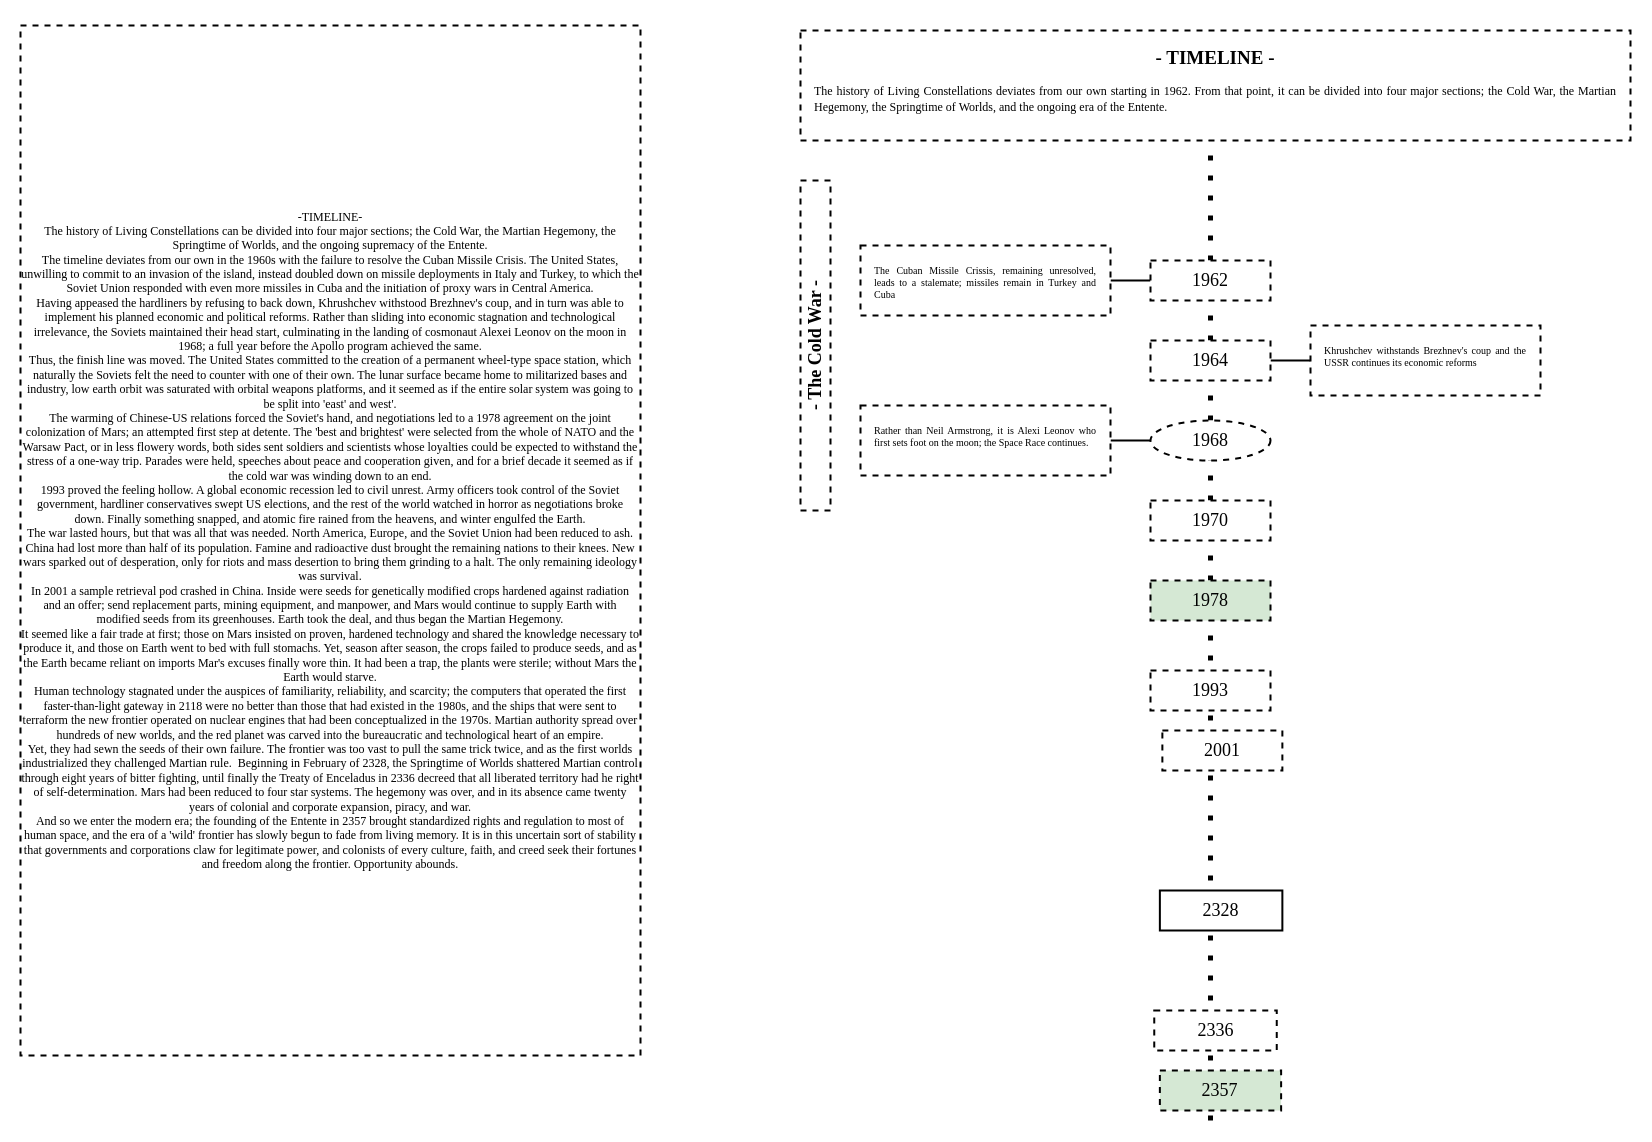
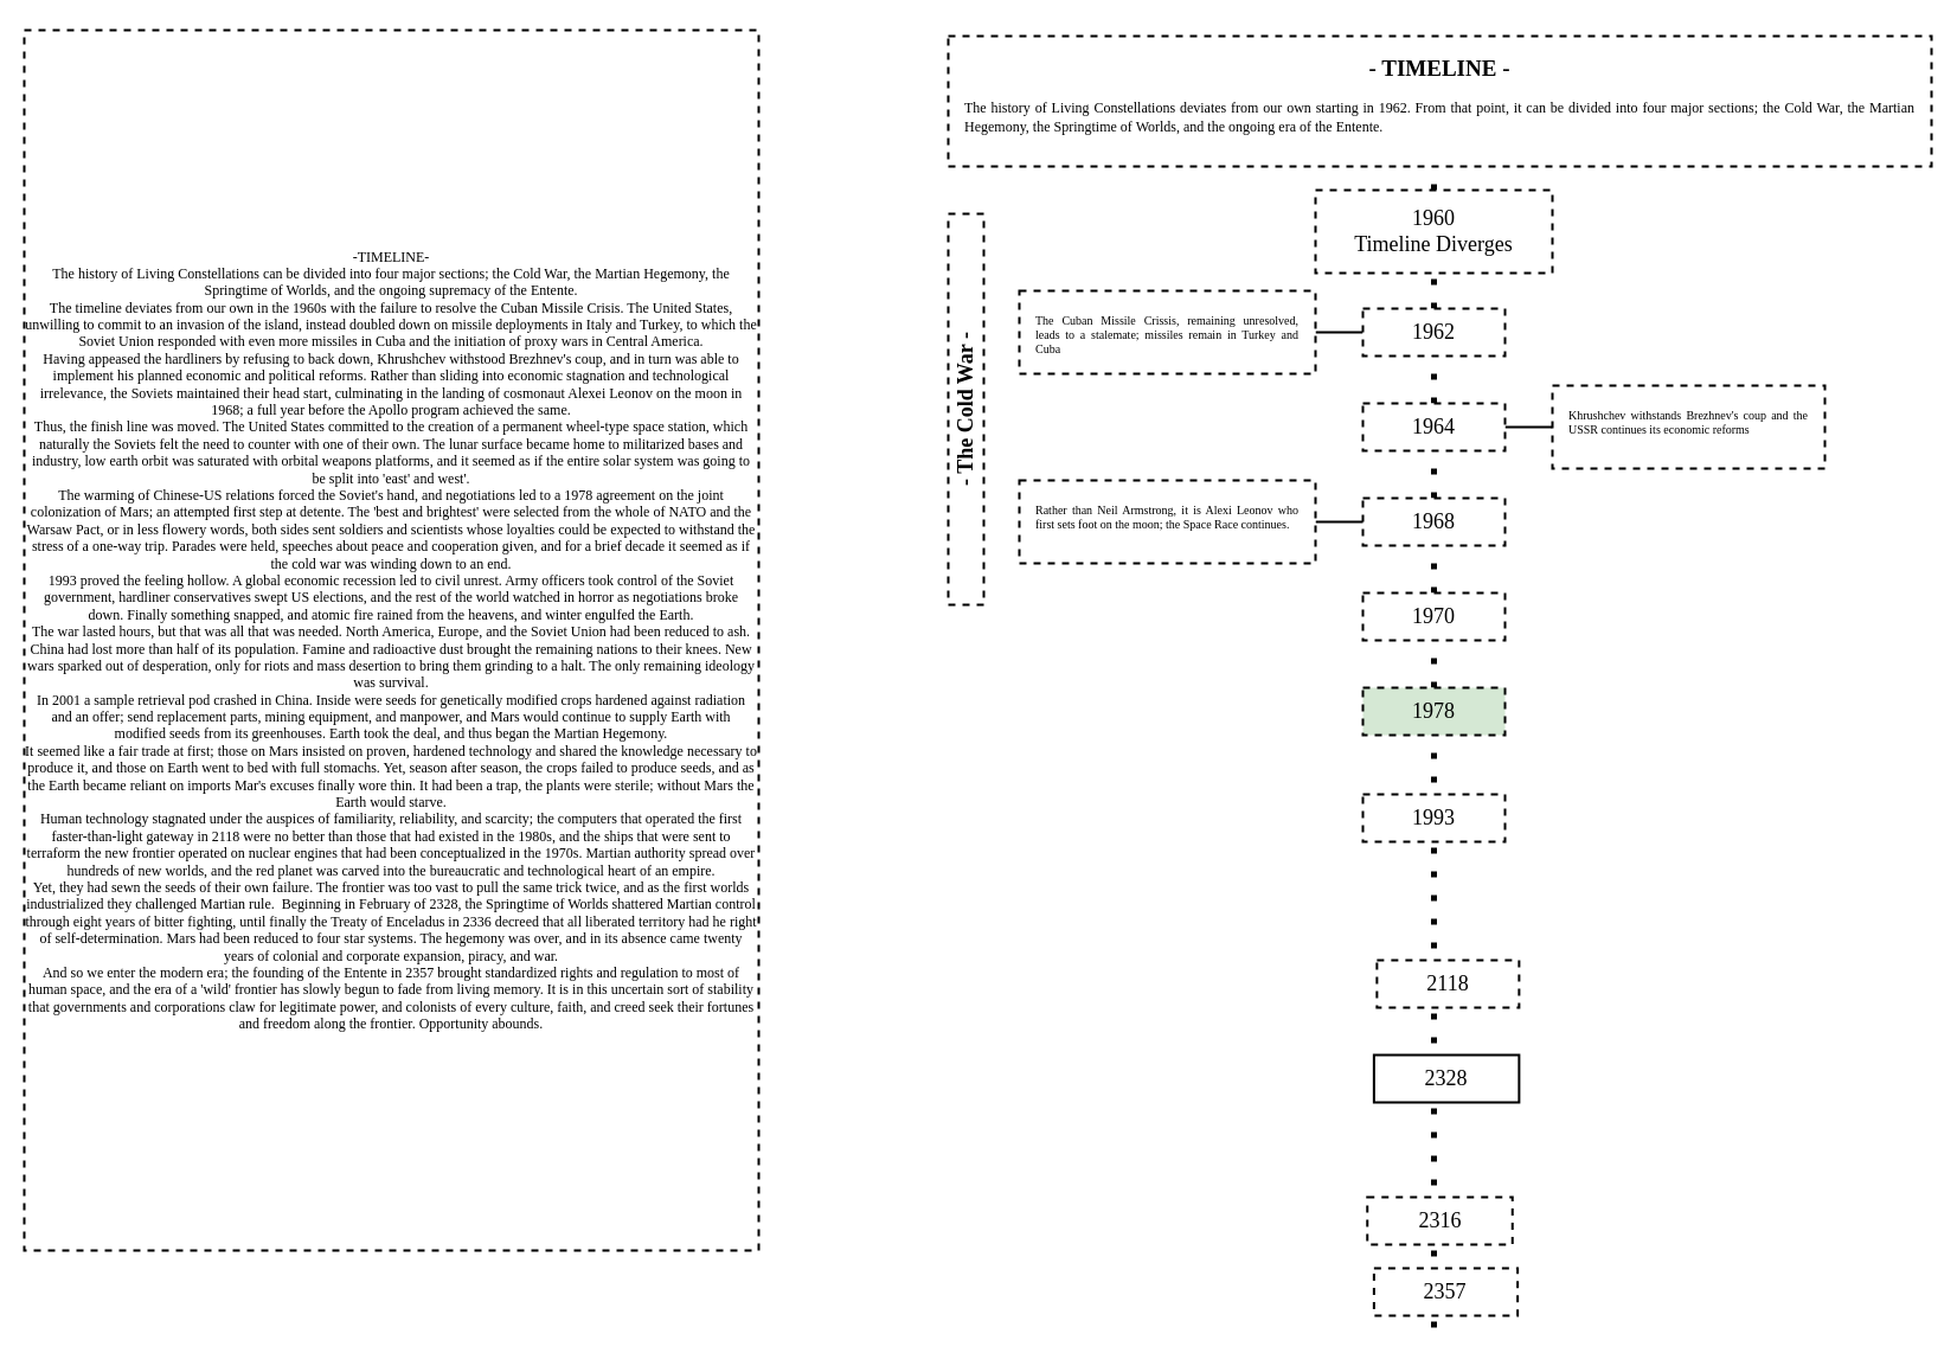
+ <mxCell id="7" value="&lt;font style=&quot;font-size: 18px;&quot;&gt;1960&lt;br&gt;Timeline Diverges&lt;br&gt;&lt;/font&gt;" style="rounded=0;whiteSpace=wrap;html=1;fontFamily=Lucida Console;dashed=1;strokeWidth=2;" vertex="1" parent="1"><mxGeometry x="1110" y="160" width="200" height="70" as="geometry" /></mxCell>
- <mxCell id="8" value="&lt;font style=&quot;font-size: 18px;&quot;&gt;1968&lt;br&gt;&lt;/font&gt;" style="ellipse;whiteSpace=wrap;html=1;fontFamily=Lucida Console;dashed=1;strokeWidth=2;" vertex="1" parent="1"><mxGeometry x="1150" y="420" width="120" height="40" as="geometry" /></mxCell>
+ <mxCell id="8" value="&lt;font style=&quot;font-size: 18px;&quot;&gt;1968&lt;br&gt;&lt;/font&gt;" style="rounded=0;whiteSpace=wrap;html=1;fontFamily=Lucida Console;dashed=1;strokeWidth=2;" vertex="1" parent="1"><mxGeometry x="1150" y="420" width="120" height="40" as="geometry" /></mxCell>
- <mxCell id="12" value="&lt;font style=&quot;font-size: 18px;&quot;&gt;2001&lt;/font&gt;" style="rounded=0;whiteSpace=wrap;html=1;fontFamily=Lucida Console;dashed=1;strokeWidth=2;" vertex="1" parent="1"><mxGeometry x="1161.87" y="730" width="120" height="40" as="geometry" /></mxCell>
+ <mxCell id="11" value="&lt;font style=&quot;font-size: 18px;&quot;&gt;2118&lt;/font&gt;" style="rounded=0;whiteSpace=wrap;html=1;fontFamily=Lucida Console;dashed=1;strokeWidth=2;" vertex="1" parent="1"><mxGeometry x="1161.87" y="810" width="120" height="40" as="geometry" /></mxCell>
- <mxCell id="9" value="&lt;font style=&quot;font-size: 18px;&quot;&gt;2336&lt;/font&gt;" style="rounded=0;whiteSpace=wrap;html=1;fontFamily=Lucida Console;dashed=1;strokeWidth=2;" vertex="1" parent="1"><mxGeometry x="1153.75" y="1010" width="122.5" height="40" as="geometry" /></mxCell>
+ <mxCell id="9" value="&lt;font style=&quot;font-size: 18px;&quot;&gt;2316&lt;/font&gt;" style="rounded=0;whiteSpace=wrap;html=1;fontFamily=Lucida Console;dashed=1;strokeWidth=2;" vertex="1" parent="1"><mxGeometry x="1153.75" y="1010" width="122.5" height="40" as="geometry" /></mxCell>
- <mxCell id="10" value="&lt;font style=&quot;font-size: 18px;&quot;&gt;2357&lt;/font&gt;" style="rounded=0;whiteSpace=wrap;html=1;fontFamily=Lucida Console;dashed=1;strokeWidth=2;fillColor=#d5e8d4;" vertex="1" parent="1"><mxGeometry x="1159.37" y="1070" width="121.25" height="40" as="geometry" /></mxCell>
+ <mxCell id="10" value="&lt;font style=&quot;font-size: 18px;&quot;&gt;2357&lt;/font&gt;" style="rounded=0;whiteSpace=wrap;html=1;fontFamily=Lucida Console;dashed=1;strokeWidth=2;" vertex="1" parent="1"><mxGeometry x="1159.37" y="1070" width="121.25" height="40" as="geometry" /></mxCell>
